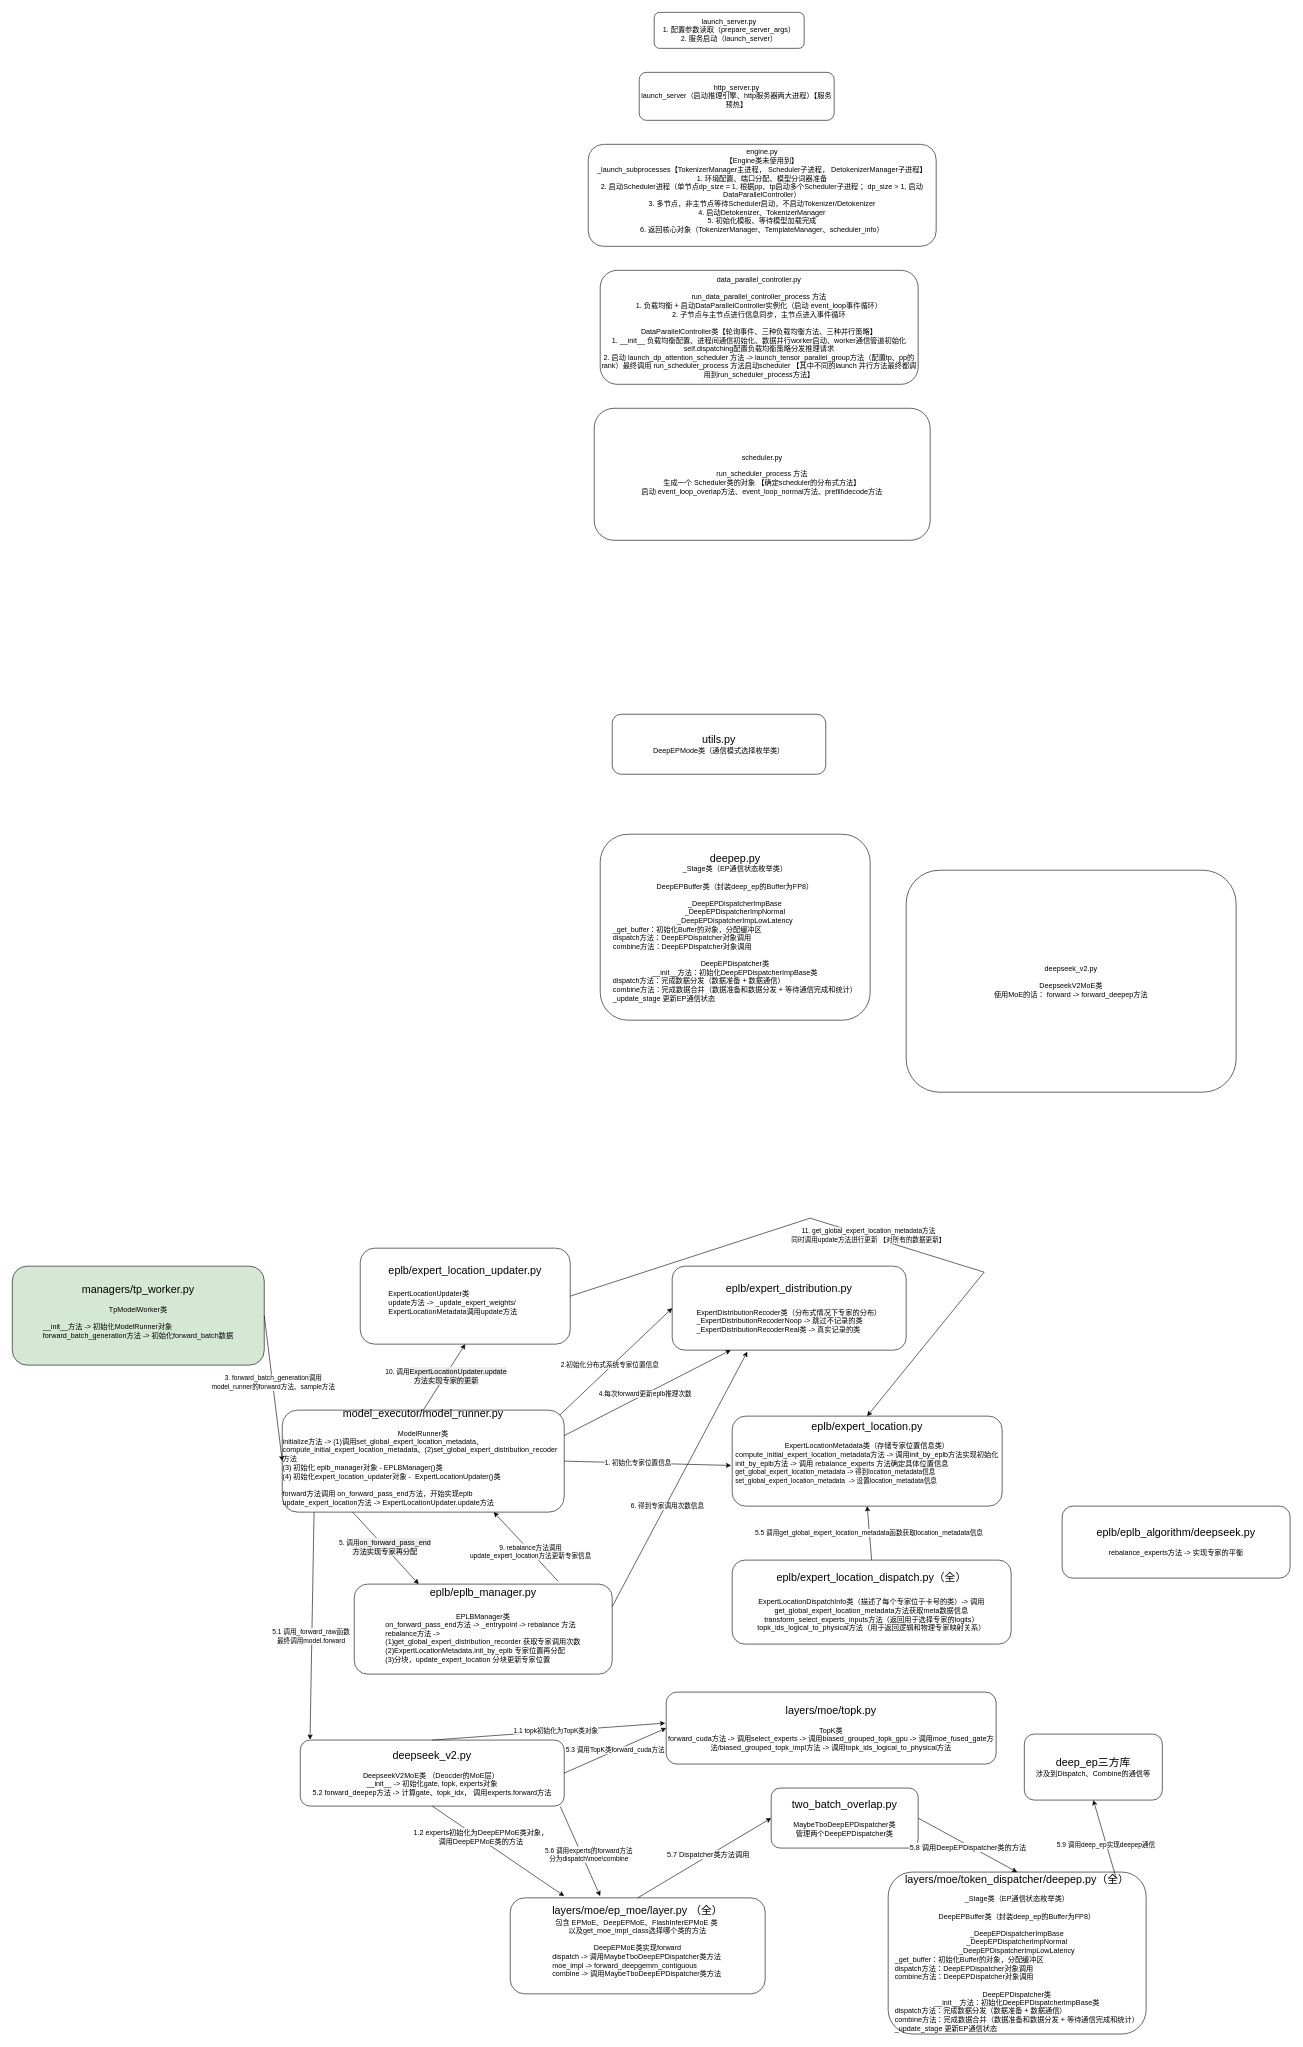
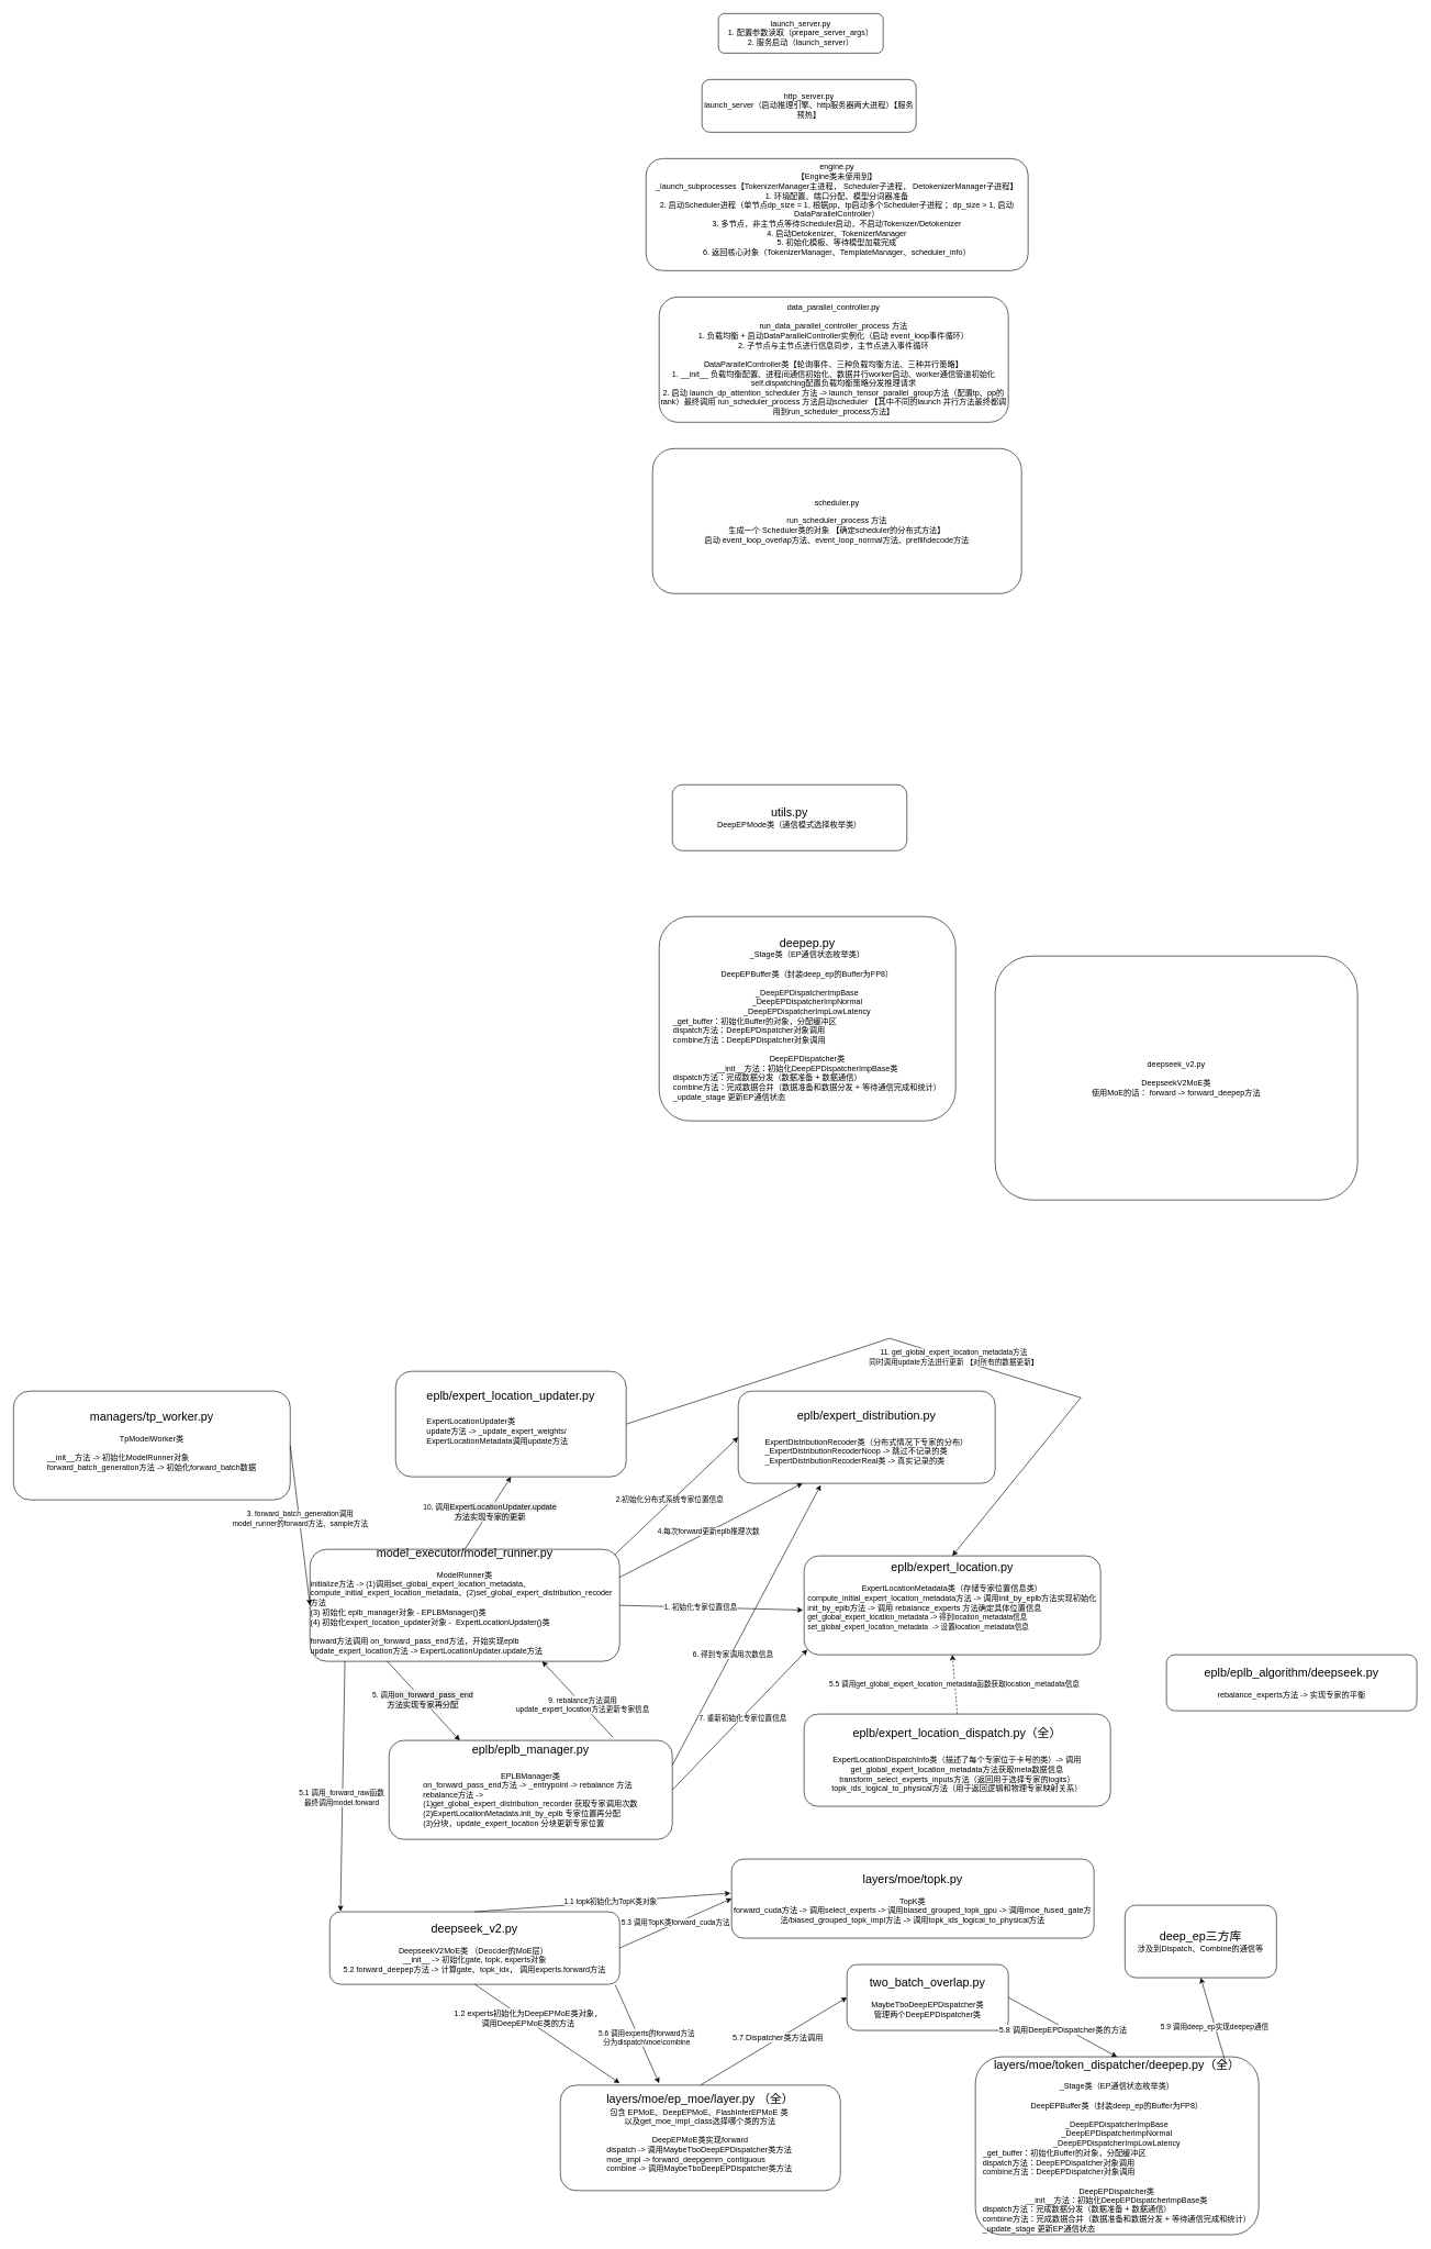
- <mxCell id="39" value="&lt;font style=&quot;font-size: 18px;&quot;&gt;managers/tp_worker.py&lt;/font&gt;&lt;div&gt;&lt;br&gt;&lt;/div&gt;&lt;div&gt;TpModelWorker类&lt;/div&gt;&lt;div&gt;&lt;br&gt;&lt;/div&gt;&lt;div style=&quot;text-align: left;&quot;&gt;__init__方法 -&amp;gt; 初始化ModelRunner对象&lt;/div&gt;&lt;div style=&quot;text-align: left;&quot;&gt;forward_batch_generation方法 -&amp;gt; 初始化forward_batch数据&lt;/div&gt;&lt;div&gt;&lt;br&gt;&lt;/div&gt;" style="rounded=1;whiteSpace=wrap;html=1;fillColor=#d5e8d4;" vertex="1" parent="1"><mxGeometry x="20" y="2110" width="420" height="165" as="geometry" /></mxCell>
+ <mxCell id="39" value="&lt;font style=&quot;font-size: 18px;&quot;&gt;managers/tp_worker.py&lt;/font&gt;&lt;div&gt;&lt;br&gt;&lt;/div&gt;&lt;div&gt;TpModelWorker类&lt;/div&gt;&lt;div&gt;&lt;br&gt;&lt;/div&gt;&lt;div style=&quot;text-align: left;&quot;&gt;__init__方法 -&amp;gt; 初始化ModelRunner对象&lt;/div&gt;&lt;div style=&quot;text-align: left;&quot;&gt;forward_batch_generation方法 -&amp;gt; 初始化forward_batch数据&lt;/div&gt;&lt;div&gt;&lt;br&gt;&lt;/div&gt;" style="rounded=1;whiteSpace=wrap;html=1;" vertex="1" parent="1"><mxGeometry x="20" y="2110" width="420" height="165" as="geometry" /></mxCell>
- <mxCell id="37" value="" style="endArrow=classic;html=1;rounded=0;exitX=0.5;exitY=0;exitDx=0;exitDy=0;entryX=0.5;entryY=1;entryDx=0;entryDy=0;" edge="1" parent="1" source="10" target="29"><mxGeometry width="50" height="50" relative="1" as="geometry"><mxPoint x="1170" y="2920" as="sourcePoint" /><mxPoint x="1060" y="2650" as="targetPoint" /></mxGeometry></mxCell>
+ <mxCell id="37" value="" style="endArrow=classic;html=1;rounded=0;exitX=0.5;exitY=0;exitDx=0;exitDy=0;entryX=0.5;entryY=1;entryDx=0;entryDy=0;dashed=1;" edge="1" parent="1" source="10" target="29"><mxGeometry width="50" height="50" relative="1" as="geometry"><mxPoint x="1170" y="2920" as="sourcePoint" /><mxPoint x="1060" y="2650" as="targetPoint" /></mxGeometry></mxCell>
- <mxCell id="36" value="&lt;font style=&quot;font-size: 18px;&quot;&gt;eplb/eplb_algorithm/deepseek.py&lt;/font&gt;&lt;div&gt;&lt;br&gt;&lt;/div&gt;&lt;div&gt;rebalance_experts方法 -&amp;gt; 实现专家的平衡&lt;/div&gt;" style="rounded=1;whiteSpace=wrap;html=1;" vertex="1" parent="1"><mxGeometry x="1770" y="2510" width="380" height="120" as="geometry" /></mxCell>
+ <mxCell id="36" value="&lt;font style=&quot;font-size: 18px;&quot;&gt;eplb/eplb_algorithm/deepseek.py&lt;/font&gt;&lt;div&gt;&lt;br&gt;&lt;/div&gt;&lt;div&gt;rebalance_experts方法 -&amp;gt; 实现专家的平衡&lt;/div&gt;" style="rounded=1;whiteSpace=wrap;html=1;" vertex="1" parent="1"><mxGeometry x="1770" y="2510" width="380" height="85" as="geometry" /></mxCell>
+ <mxCell id="52" value="" style="endArrow=classic;html=1;rounded=0;entryX=0.011;entryY=0.948;entryDx=0;entryDy=0;entryPerimeter=0;exitX=1;exitY=0.5;exitDx=0;exitDy=0;" edge="1" parent="1" source="27" target="29"><mxGeometry width="50" height="50" relative="1" as="geometry"><mxPoint x="990" y="2700" as="sourcePoint" /><mxPoint x="1040" y="2650" as="targetPoint" /></mxGeometry></mxCell>
+ <mxCell id="53" value="7. 重新初始化专家位置信息" style="edgeLabel;html=1;align=center;verticalAlign=middle;resizable=0;points=[];" vertex="1" connectable="0" parent="52"><mxGeometry x="0.038" y="-1" relative="1" as="geometry"><mxPoint as="offset" /></mxGeometry></mxCell>
